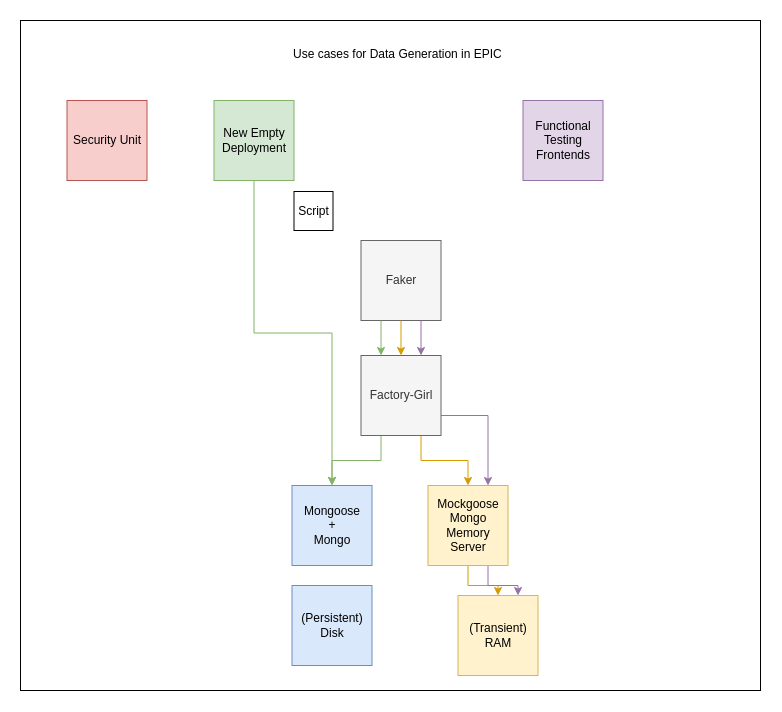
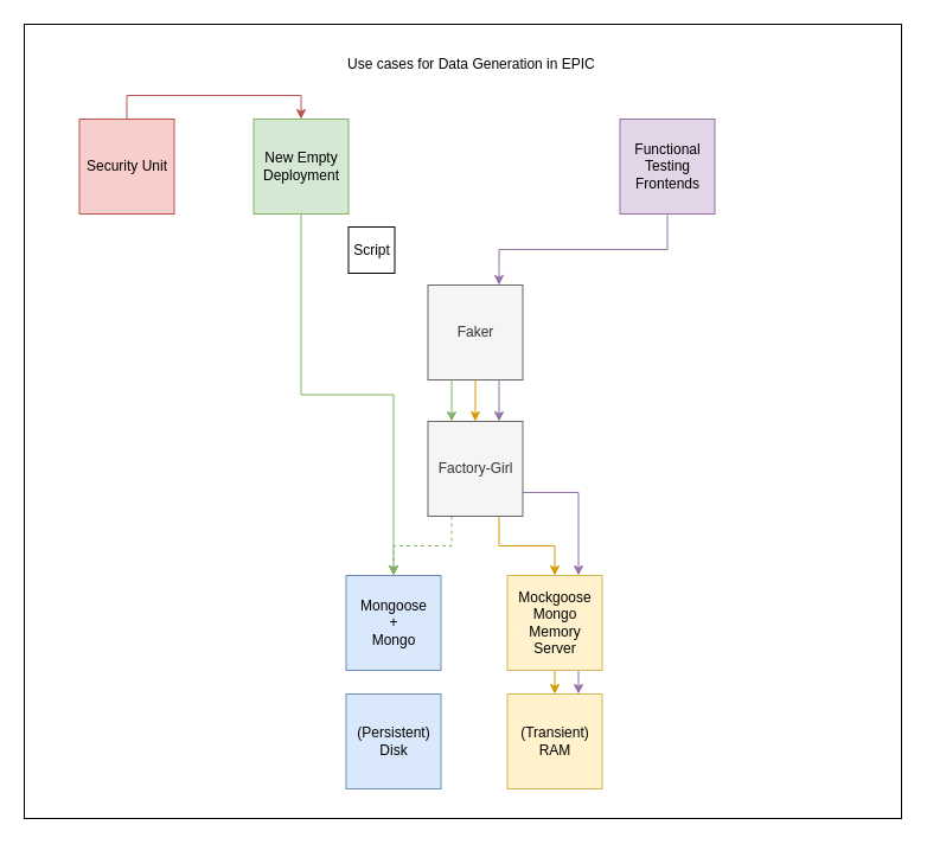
+ <mxCell id="19" style="edgeStyle=orthogonalEdgeStyle;rounded=0;orthogonalLoop=1;jettySize=auto;html=1;exitX=0.5;exitY=0;exitDx=0;exitDy=0;entryX=0.5;entryY=0;entryDx=0;entryDy=0;strokeColor=#b85450;fillColor=#f8cecc;" parent="1" source="20" target="5" edge="1"><mxGeometry relative="1" as="geometry" /></mxCell>
+ <mxCell id="6" style="edgeStyle=orthogonalEdgeStyle;rounded=0;orthogonalLoop=1;jettySize=auto;html=1;exitX=0.5;exitY=1;exitDx=0;exitDy=0;entryX=0.75;entryY=0;entryDx=0;entryDy=0;fillColor=#e1d5e7;strokeColor=#9673a6;" parent="1" source="7" target="11" edge="1"><mxGeometry relative="1" as="geometry" /></mxCell>
- <mxCell id="8" style="edgeStyle=orthogonalEdgeStyle;rounded=0;orthogonalLoop=1;jettySize=auto;html=1;exitX=0.25;exitY=1;exitDx=0;exitDy=0;entryX=0.5;entryY=0;entryDx=0;entryDy=0;strokeColor=#82B366;" parent="1" source="21" target="12" edge="1"><mxGeometry relative="1" as="geometry" /></mxCell>
+ <mxCell id="8" style="edgeStyle=orthogonalEdgeStyle;rounded=0;orthogonalLoop=1;jettySize=auto;html=1;exitX=0.25;exitY=1;exitDx=0;exitDy=0;entryX=0.5;entryY=0;entryDx=0;entryDy=0;strokeColor=#82B366;dashed=1;" parent="1" source="21" target="12" edge="1"><mxGeometry relative="1" as="geometry" /></mxCell>
- <mxCell id="17" value="(Transient)&lt;br&gt;RAM" style="whiteSpace=wrap;html=1;aspect=fixed;fillColor=#fff2cc;strokeColor=#d6b656;" parent="1" vertex="1"><mxGeometry x="457.5" y="595" width="80" height="80" as="geometry" /></mxCell>
+ <mxCell id="17" value="(Transient)&lt;br&gt;RAM" style="whiteSpace=wrap;html=1;aspect=fixed;fillColor=#fff2cc;strokeColor=#d6b656;" parent="1" vertex="1"><mxGeometry x="427.5" y="585" width="80" height="80" as="geometry" /></mxCell>
